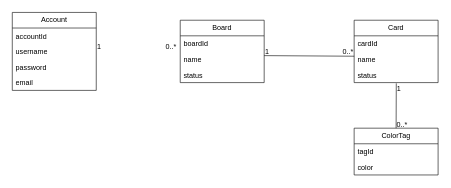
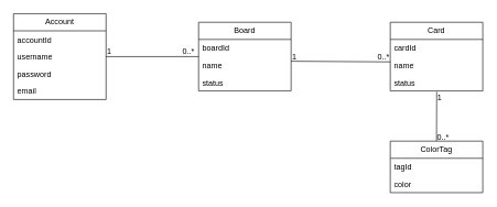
+ <mxCell id="18" value="" style="endArrow=none;html=1;rounded=0;" parent="1" source="7" target="2" edge="1"><mxGeometry width="50" height="50" relative="1" as="geometry"><mxPoint x="190" y="433" as="sourcePoint" /><mxPoint x="240" y="383" as="targetPoint" /></mxGeometry></mxCell>
